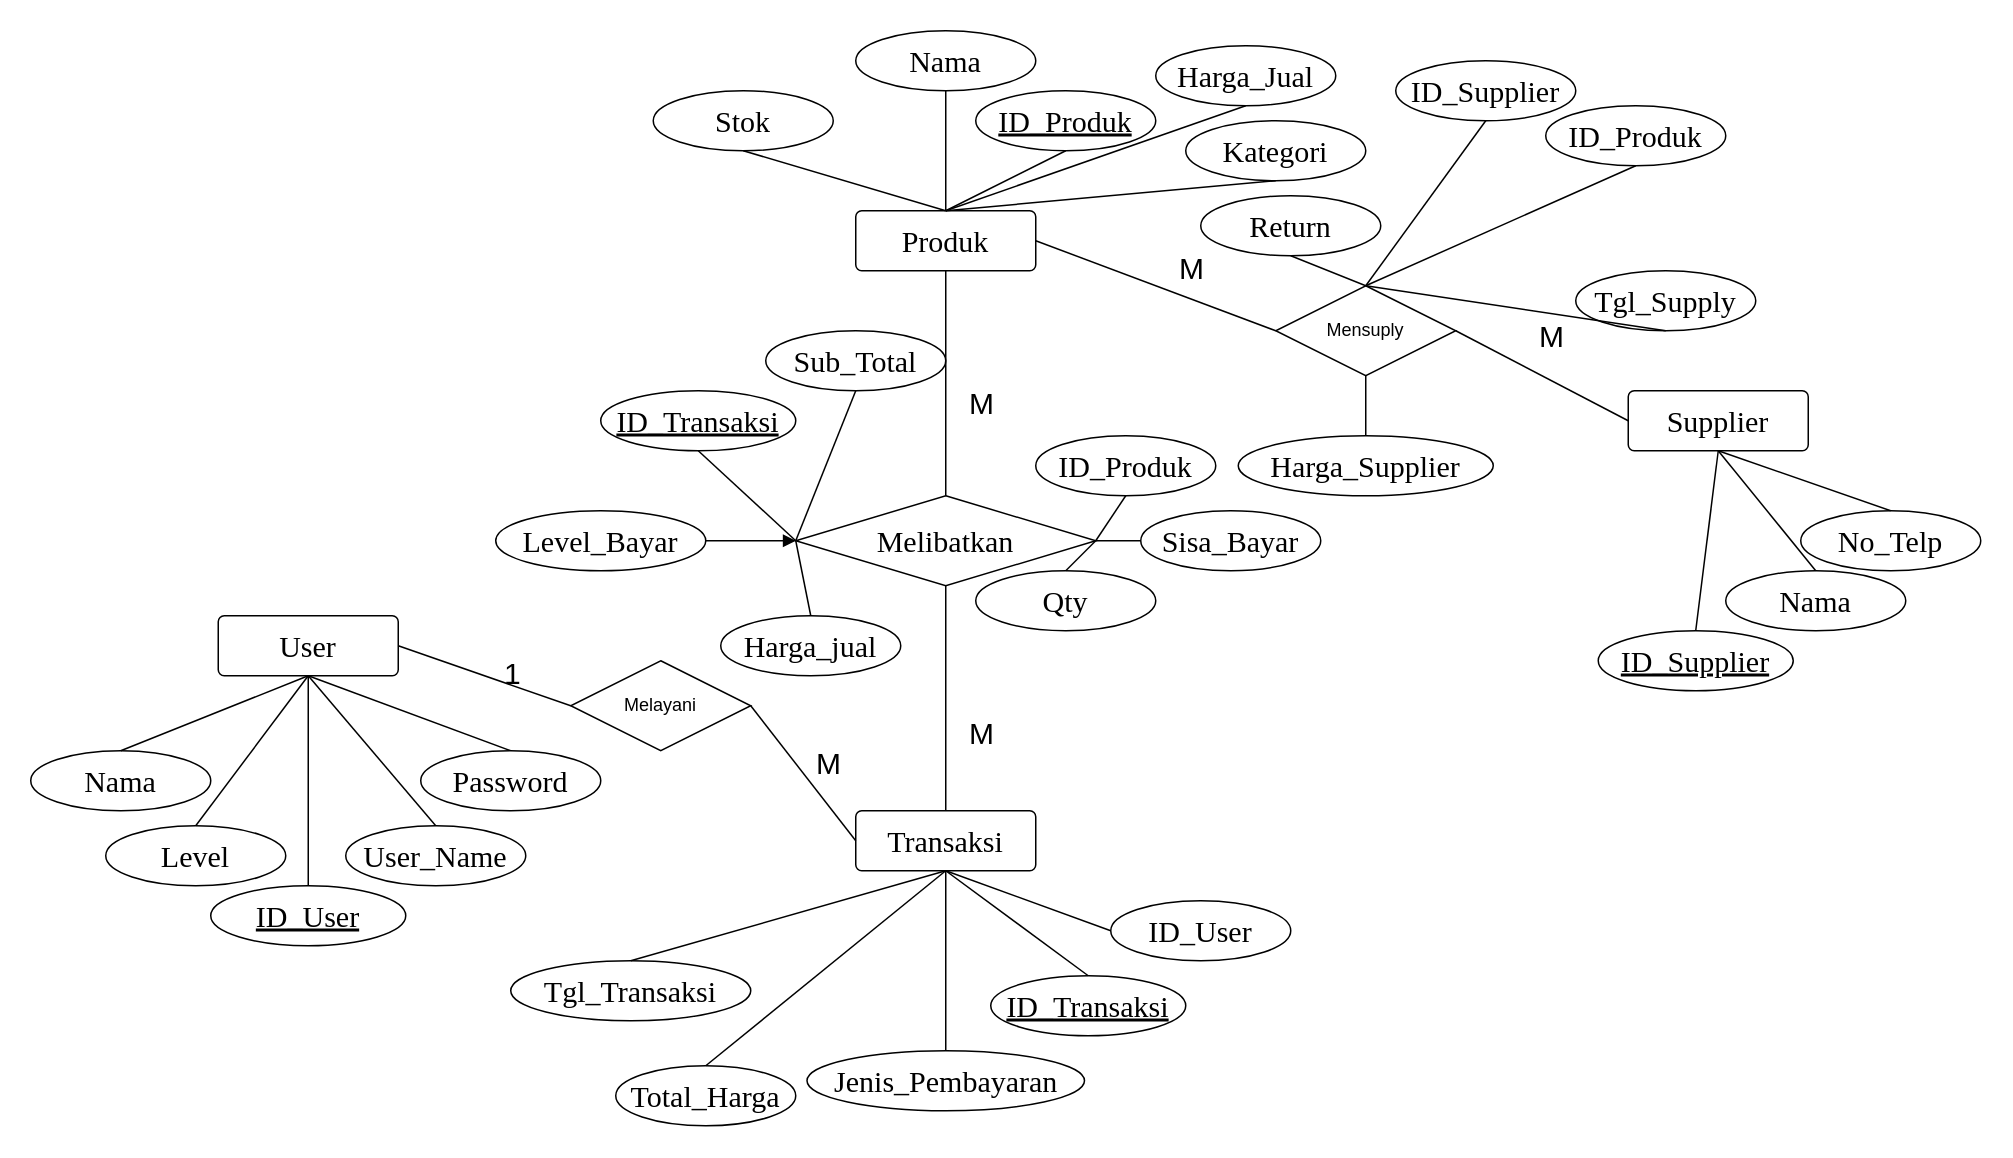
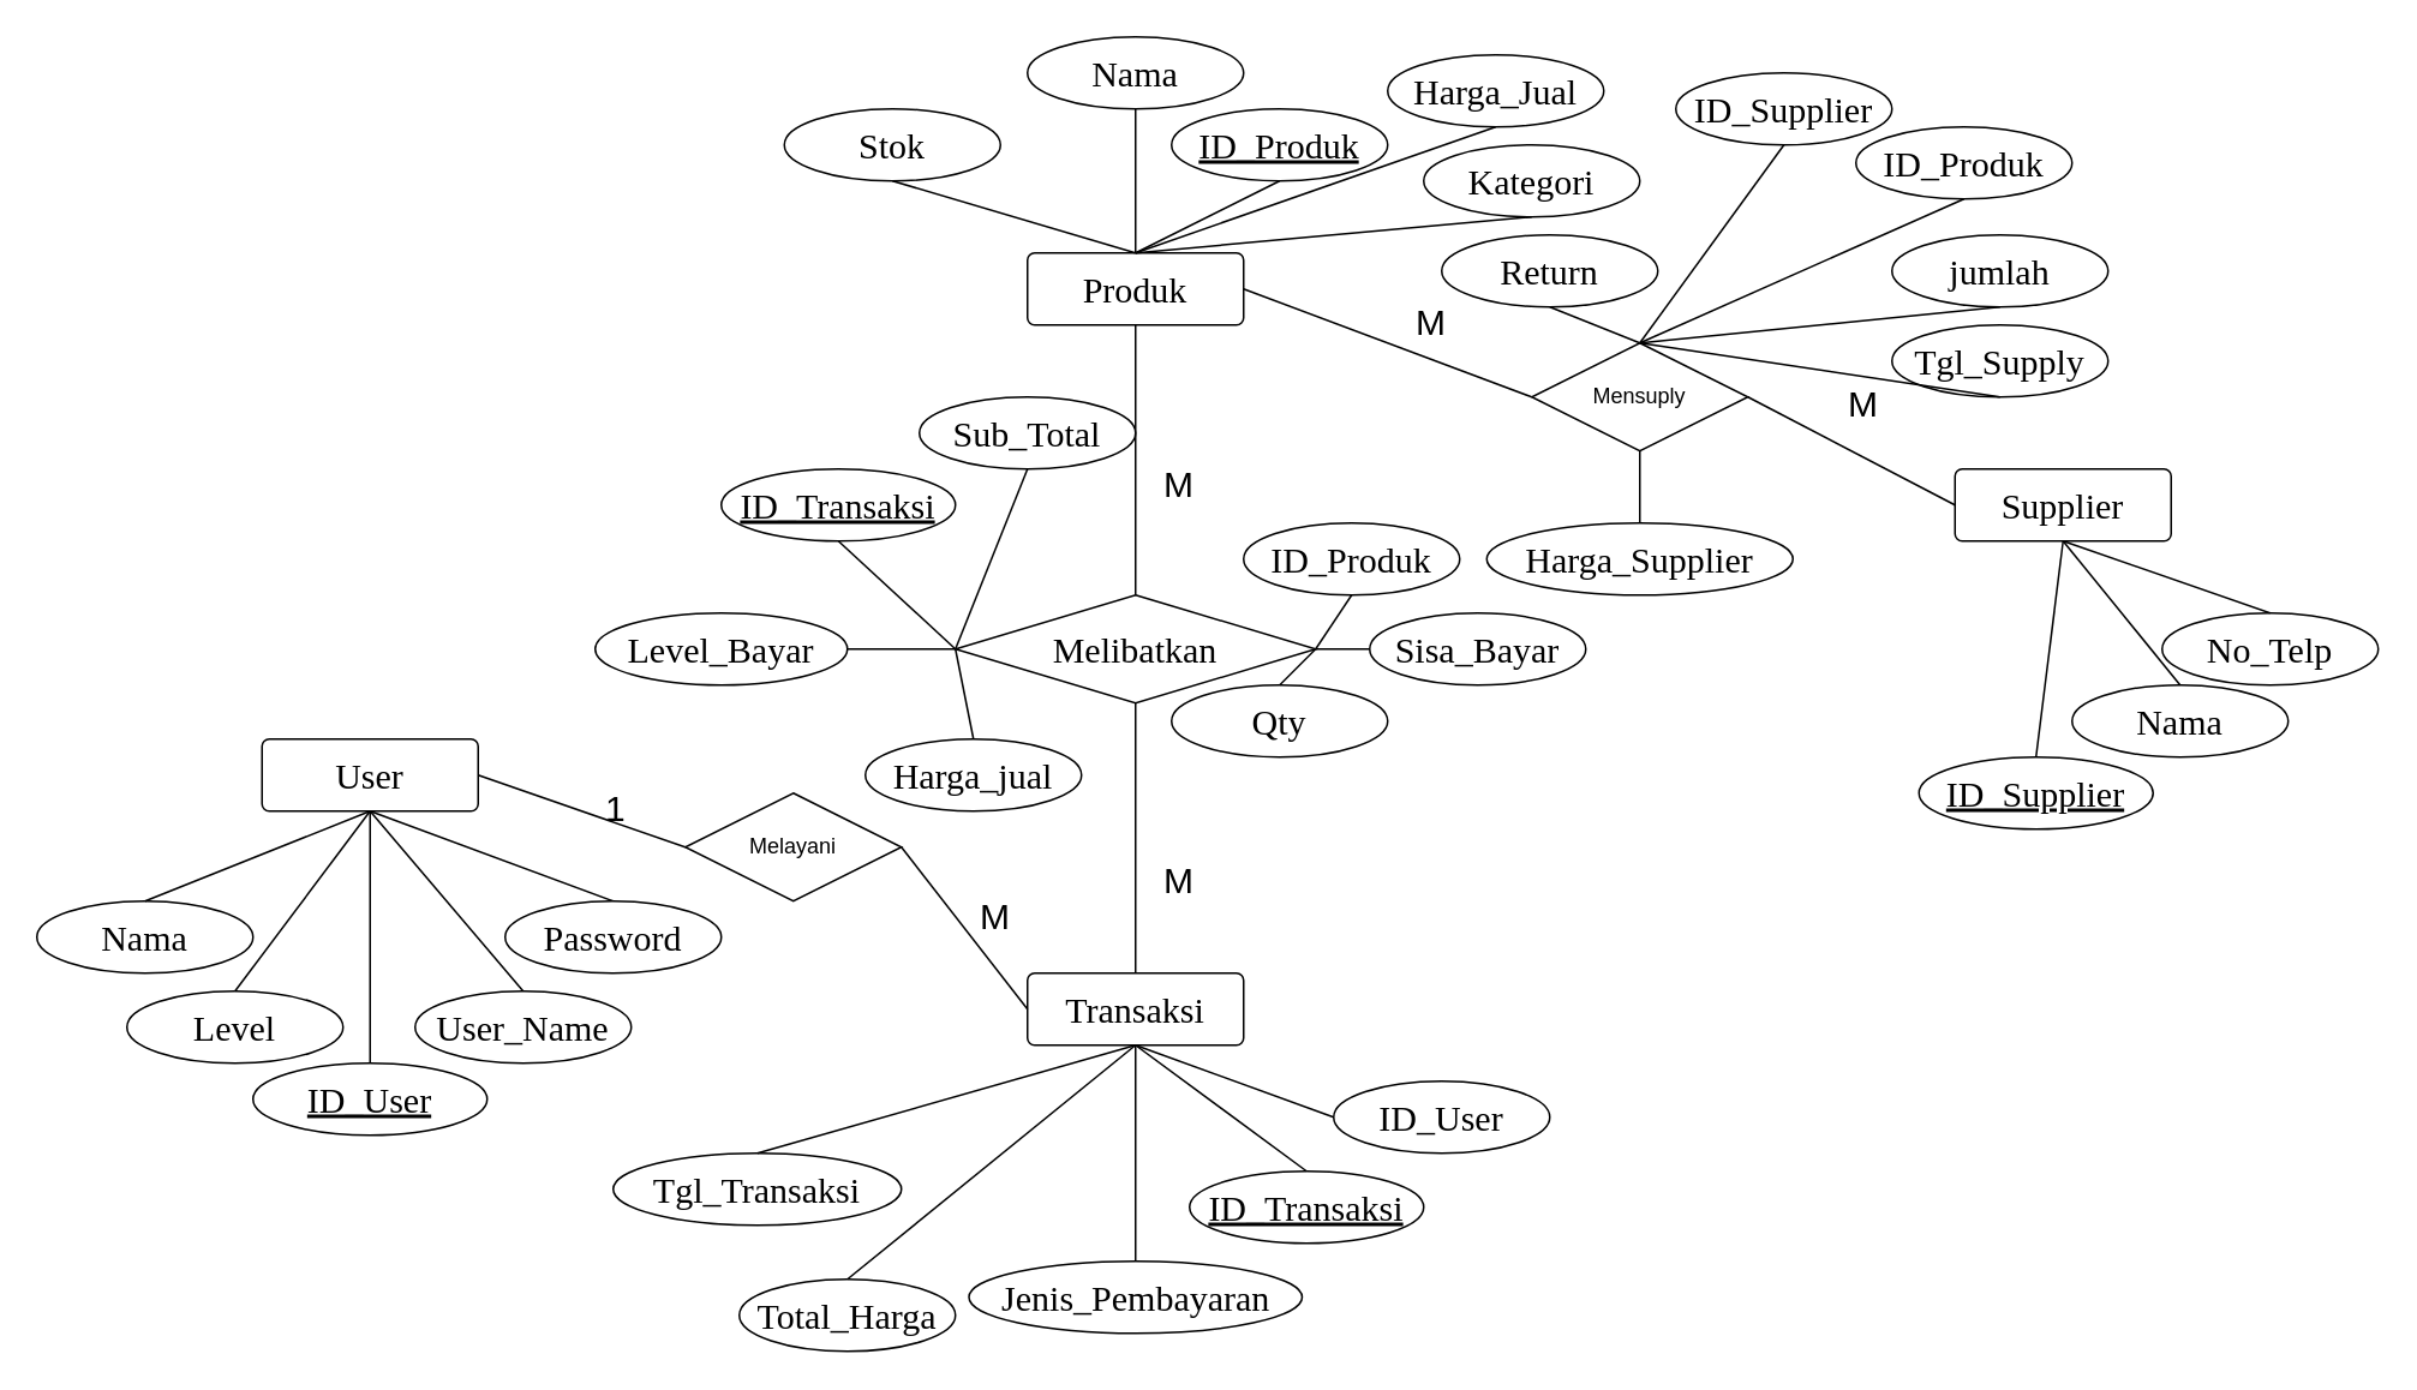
+ <mxCell id="75" value="jumlah" style="ellipse;whiteSpace=wrap;html=1;align=center;hachureGap=4;fontFamily=Architects Daughter;fontSource=https%3A%2F%2Ffonts.googleapis.com%2Fcss%3Ffamily%3DArchitects%2BDaughter;fontSize=20;" parent="1" vertex="1"><mxGeometry x="1050" y="130" width="120" height="40" as="geometry" /></mxCell>
+ <mxCell id="76" value="" style="endArrow=none;html=1;rounded=0;entryX=0.5;entryY=1;entryDx=0;entryDy=0;exitX=0.5;exitY=0;exitDx=0;exitDy=0;" parent="1" source="51" target="75" edge="1"><mxGeometry width="50" height="50" relative="1" as="geometry"><mxPoint x="880" y="330" as="sourcePoint" /><mxPoint x="930" y="280" as="targetPoint" /></mxGeometry></mxCell>
- <mxCell id="44" value="" style="endArrow=block;html=1;rounded=0;hachureGap=4;fontFamily=Architects Daughter;fontSource=https%3A%2F%2Ffonts.googleapis.com%2Fcss%3Ffamily%3DArchitects%2BDaughter;fontSize=16;entryX=0;entryY=0.5;entryDx=0;entryDy=0;exitX=1;exitY=0.5;exitDx=0;exitDy=0;" parent="1" source="35" target="46" edge="1"><mxGeometry relative="1" as="geometry"><mxPoint x="765" y="840" as="sourcePoint" /><mxPoint x="730" y="640" as="targetPoint" /></mxGeometry></mxCell>
+ <mxCell id="44" value="" style="endArrow=none;html=1;rounded=0;hachureGap=4;fontFamily=Architects Daughter;fontSource=https%3A%2F%2Ffonts.googleapis.com%2Fcss%3Ffamily%3DArchitects%2BDaughter;fontSize=16;entryX=0;entryY=0.5;entryDx=0;entryDy=0;exitX=1;exitY=0.5;exitDx=0;exitDy=0;" parent="1" source="35" target="46" edge="1"><mxGeometry relative="1" as="geometry"><mxPoint x="765" y="840" as="sourcePoint" /><mxPoint x="730" y="640" as="targetPoint" /></mxGeometry></mxCell>
